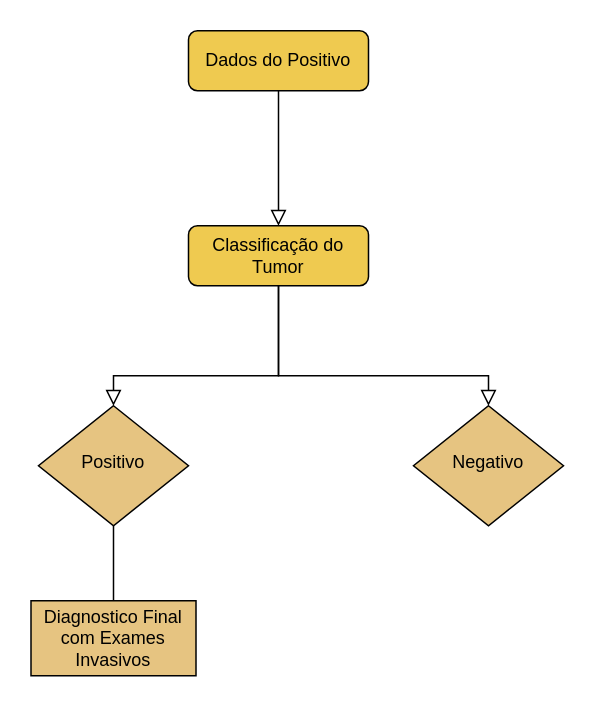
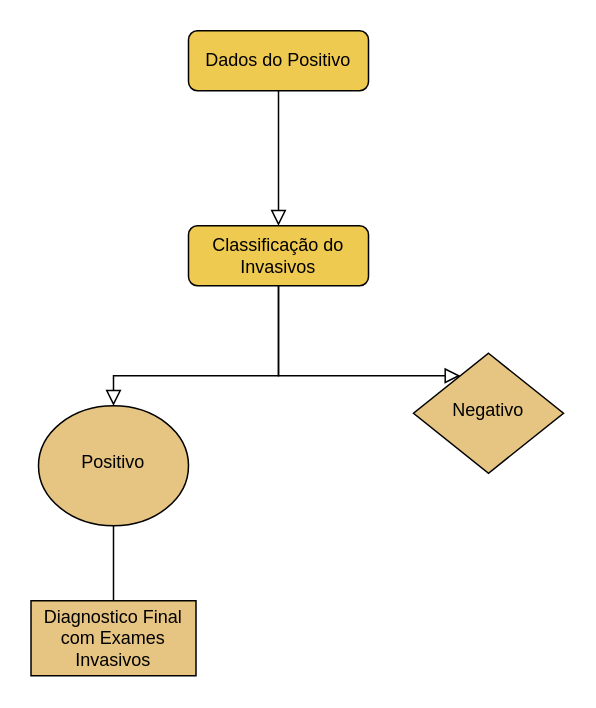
- <mxCell id="5" value="Classificação do Tumor" style="rounded=1;whiteSpace=wrap;html=1;fontSize=12;glass=0;strokeWidth=1;shadow=0;fillColor=#EFCA50;" parent="1" vertex="1"><mxGeometry x="125" y="150" width="120" height="40" as="geometry" /></mxCell>
+ <mxCell id="5" value="Classificação do Invasivos" style="rounded=1;whiteSpace=wrap;html=1;fontSize=12;glass=0;strokeWidth=1;shadow=0;fillColor=#EFCA50;" parent="1" vertex="1"><mxGeometry x="125" y="150" width="120" height="40" as="geometry" /></mxCell>
- <mxCell id="4" value="Positivo" style="rhombus;whiteSpace=wrap;html=1;shadow=0;fontFamily=Helvetica;fontSize=12;align=center;strokeWidth=1;spacing=6;spacingTop=-4;fillColor=#E6C481;" parent="1" vertex="1"><mxGeometry x="25" y="270" width="100" height="80" as="geometry" /></mxCell>
+ <mxCell id="4" value="Positivo" style="ellipse;whiteSpace=wrap;html=1;shadow=0;fontFamily=Helvetica;fontSize=12;align=center;strokeWidth=1;spacing=6;spacingTop=-4;fillColor=#E6C481;" parent="1" vertex="1"><mxGeometry x="25" y="270" width="100" height="80" as="geometry" /></mxCell>
- <mxCell id="7" value="Negativo" style="rhombus;whiteSpace=wrap;html=1;shadow=0;fontFamily=Helvetica;fontSize=12;align=center;strokeWidth=1;spacing=6;spacingTop=-4;fillColor=#E6C481;" parent="1" vertex="1"><mxGeometry x="275" y="270" width="100" height="80" as="geometry" /></mxCell>
+ <mxCell id="7" value="Negativo" style="rhombus;whiteSpace=wrap;html=1;shadow=0;fontFamily=Helvetica;fontSize=12;align=center;strokeWidth=1;spacing=6;spacingTop=-4;fillColor=#E6C481;" parent="1" vertex="1"><mxGeometry x="275" y="235" width="100" height="80" as="geometry" /></mxCell>
